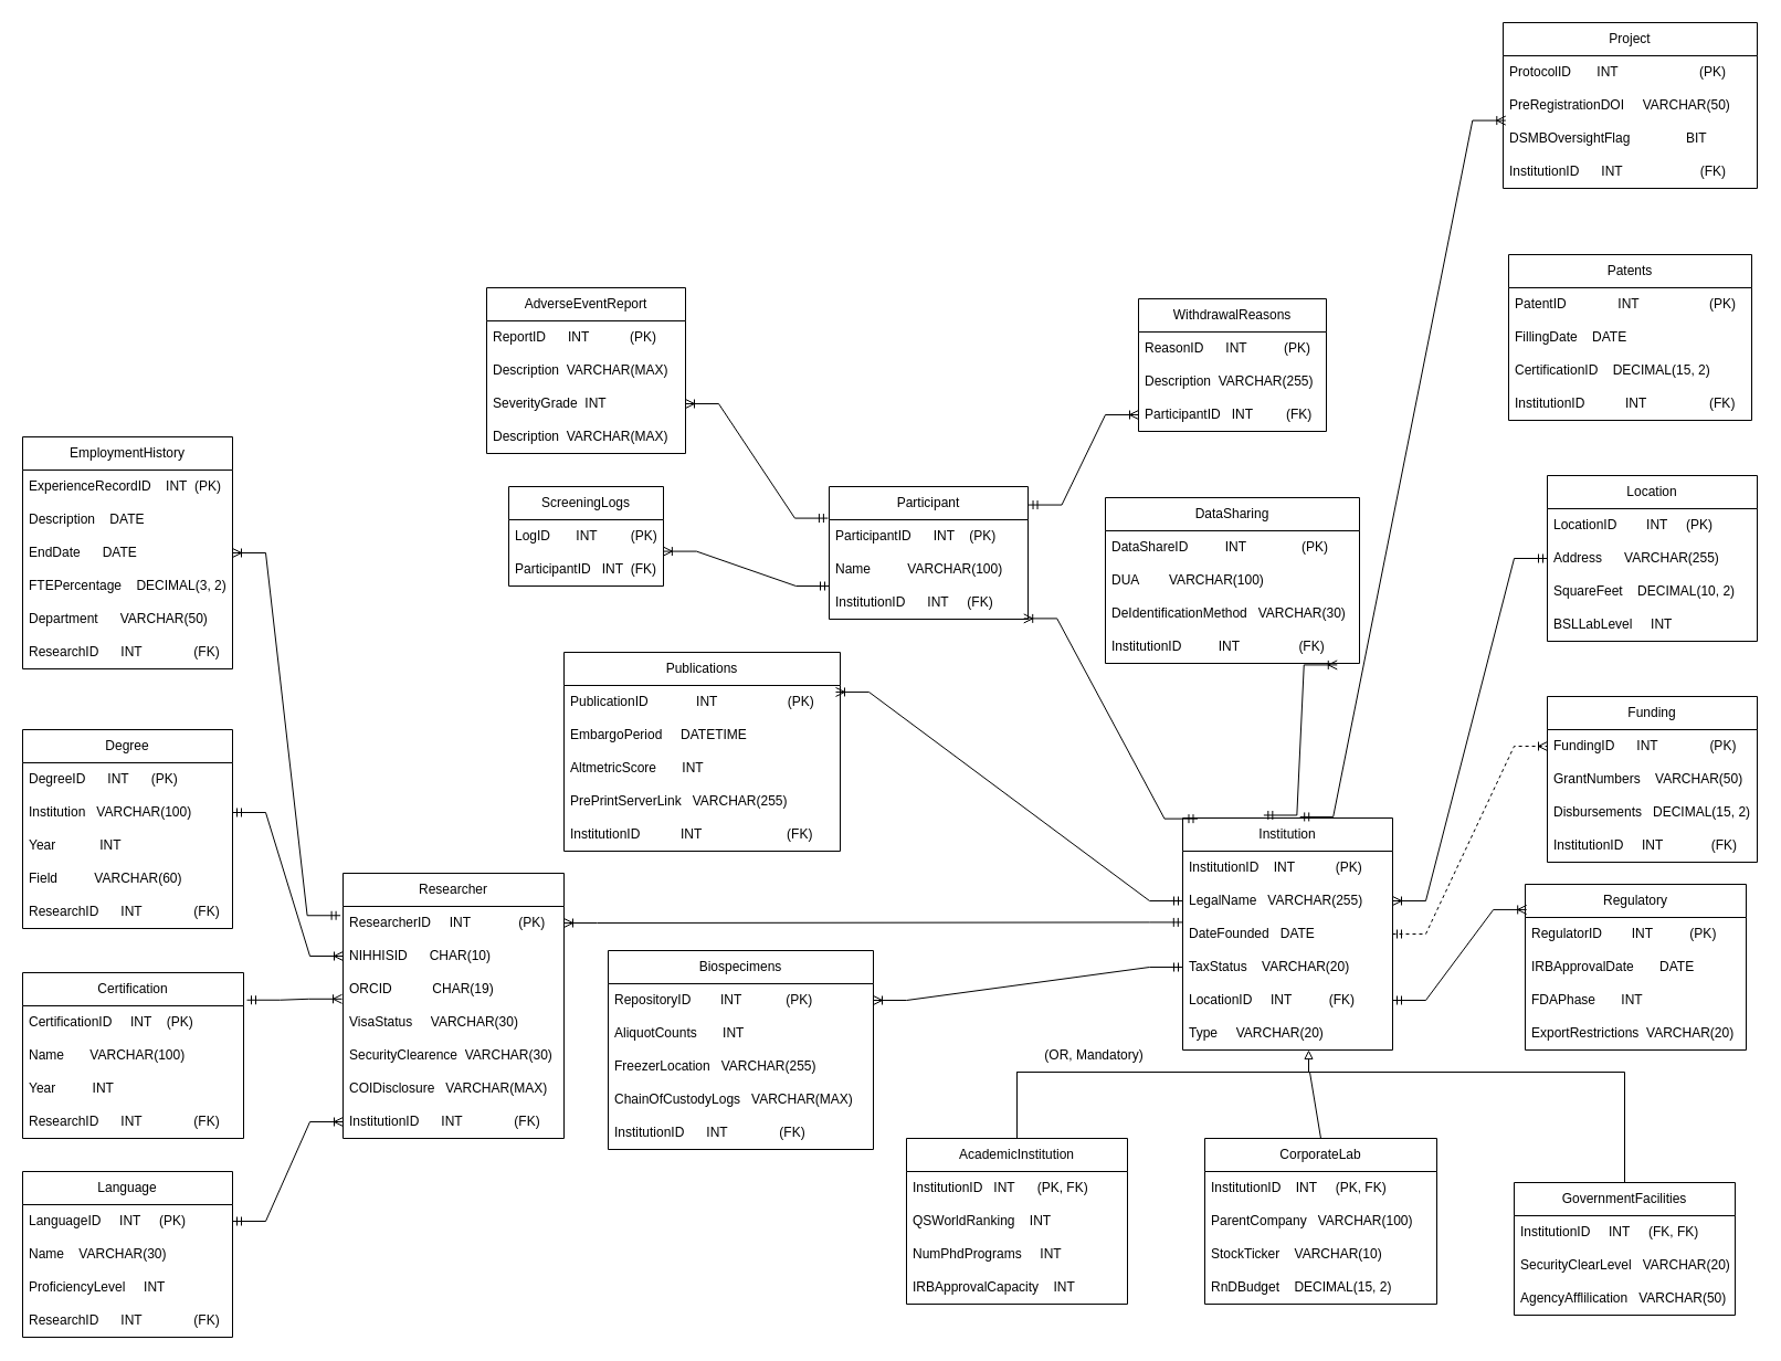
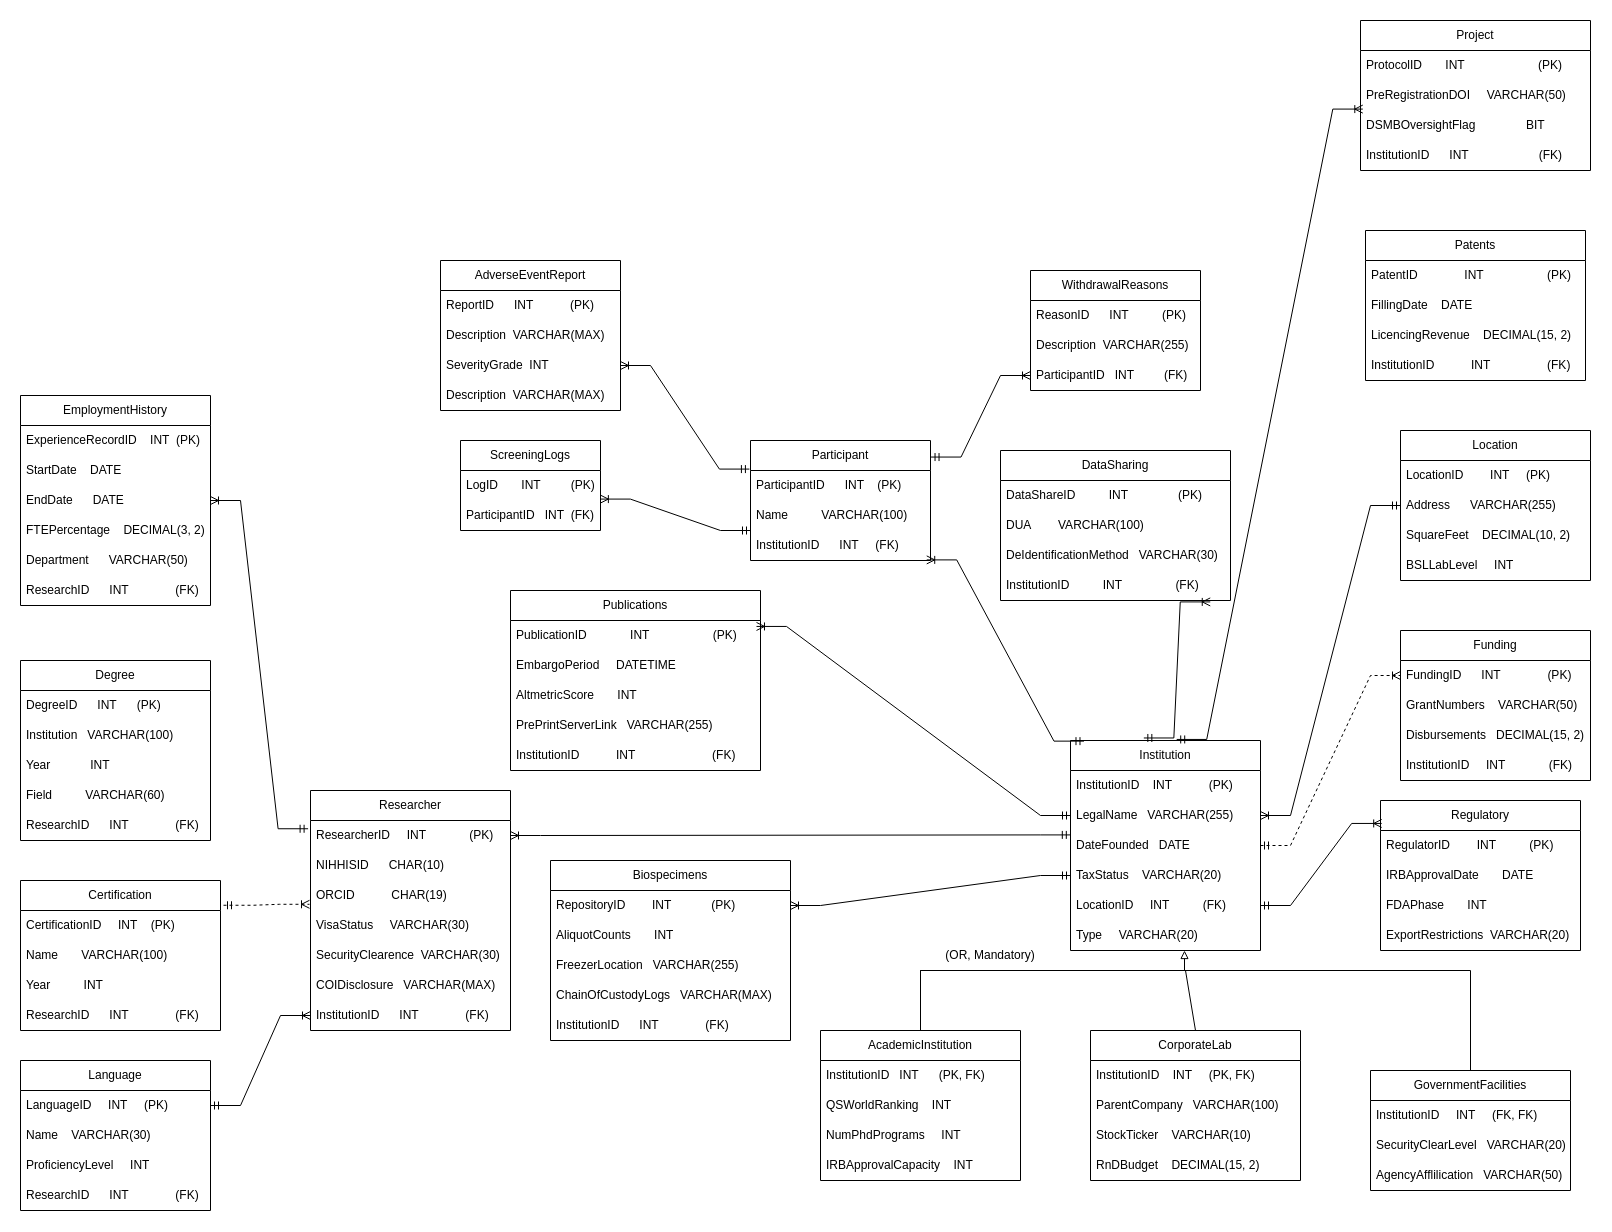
- <mxCell id="111" value="CertificationID&amp;nbsp; &amp;nbsp; DECIMAL(15, 2)" style="text;strokeColor=none;fillColor=none;align=left;verticalAlign=middle;spacingLeft=4;spacingRight=4;overflow=hidden;points=[[0,0.5],[1,0.5]];portConstraint=eastwest;rotatable=0;whiteSpace=wrap;html=1;" parent="108" vertex="1"><mxGeometry y="90" width="220" height="30" as="geometry" /></mxCell>
+ <mxCell id="111" value="LicencingRevenue&amp;nbsp; &amp;nbsp; DECIMAL(15, 2)" style="text;strokeColor=none;fillColor=none;align=left;verticalAlign=middle;spacingLeft=4;spacingRight=4;overflow=hidden;points=[[0,0.5],[1,0.5]];portConstraint=eastwest;rotatable=0;whiteSpace=wrap;html=1;" parent="108" vertex="1"><mxGeometry y="90" width="220" height="30" as="geometry" /></mxCell>
- <mxCell id="45" value="Description&amp;nbsp; &amp;nbsp; DATE" style="text;strokeColor=none;fillColor=none;align=left;verticalAlign=middle;spacingLeft=4;spacingRight=4;overflow=hidden;points=[[0,0.5],[1,0.5]];portConstraint=eastwest;rotatable=0;whiteSpace=wrap;html=1;" parent="43" vertex="1"><mxGeometry y="60" width="190" height="30" as="geometry" /></mxCell>
+ <mxCell id="45" value="StartDate&amp;nbsp; &amp;nbsp; DATE" style="text;strokeColor=none;fillColor=none;align=left;verticalAlign=middle;spacingLeft=4;spacingRight=4;overflow=hidden;points=[[0,0.5],[1,0.5]];portConstraint=eastwest;rotatable=0;whiteSpace=wrap;html=1;" parent="43" vertex="1"><mxGeometry y="60" width="190" height="30" as="geometry" /></mxCell>
- <mxCell id="76" value="" style="edgeStyle=entityRelationEdgeStyle;fontSize=12;html=1;endArrow=ERoneToMany;startArrow=ERmandOne;rounded=0;entryX=0;entryY=0.5;entryDx=0;entryDy=0;" parent="1" source="54" edge="1" target="37"><mxGeometry width="100" height="100" relative="1" as="geometry"><mxPoint x="650" y="1470" as="sourcePoint" /><mxPoint x="750" y="1370" as="targetPoint" /></mxGeometry></mxCell>
- <mxCell id="68" value="" style="edgeStyle=entityRelationEdgeStyle;fontSize=12;html=1;endArrow=ERoneToMany;startArrow=ERmandOne;rounded=0;exitX=1.015;exitY=0.165;exitDx=0;exitDy=0;exitPerimeter=0;entryX=-0.005;entryY=0.793;entryDx=0;entryDy=0;entryPerimeter=0;" parent="1" source="58" edge="1" target="38"><mxGeometry width="100" height="100" relative="1" as="geometry"><mxPoint x="680" y="1550" as="sourcePoint" /><mxPoint x="640" y="1150" as="targetPoint" /></mxGeometry></mxCell>
+ <mxCell id="68" value="" style="edgeStyle=entityRelationEdgeStyle;fontSize=12;html=1;endArrow=ERoneToMany;startArrow=ERmandOne;rounded=0;exitX=1.015;exitY=0.165;exitDx=0;exitDy=0;exitPerimeter=0;entryX=-0.005;entryY=0.793;entryDx=0;entryDy=0;entryPerimeter=0;dashed=1;" parent="1" source="58" edge="1" target="38"><mxGeometry width="100" height="100" relative="1" as="geometry"><mxPoint x="680" y="1550" as="sourcePoint" /><mxPoint x="640" y="1150" as="targetPoint" /></mxGeometry></mxCell>
